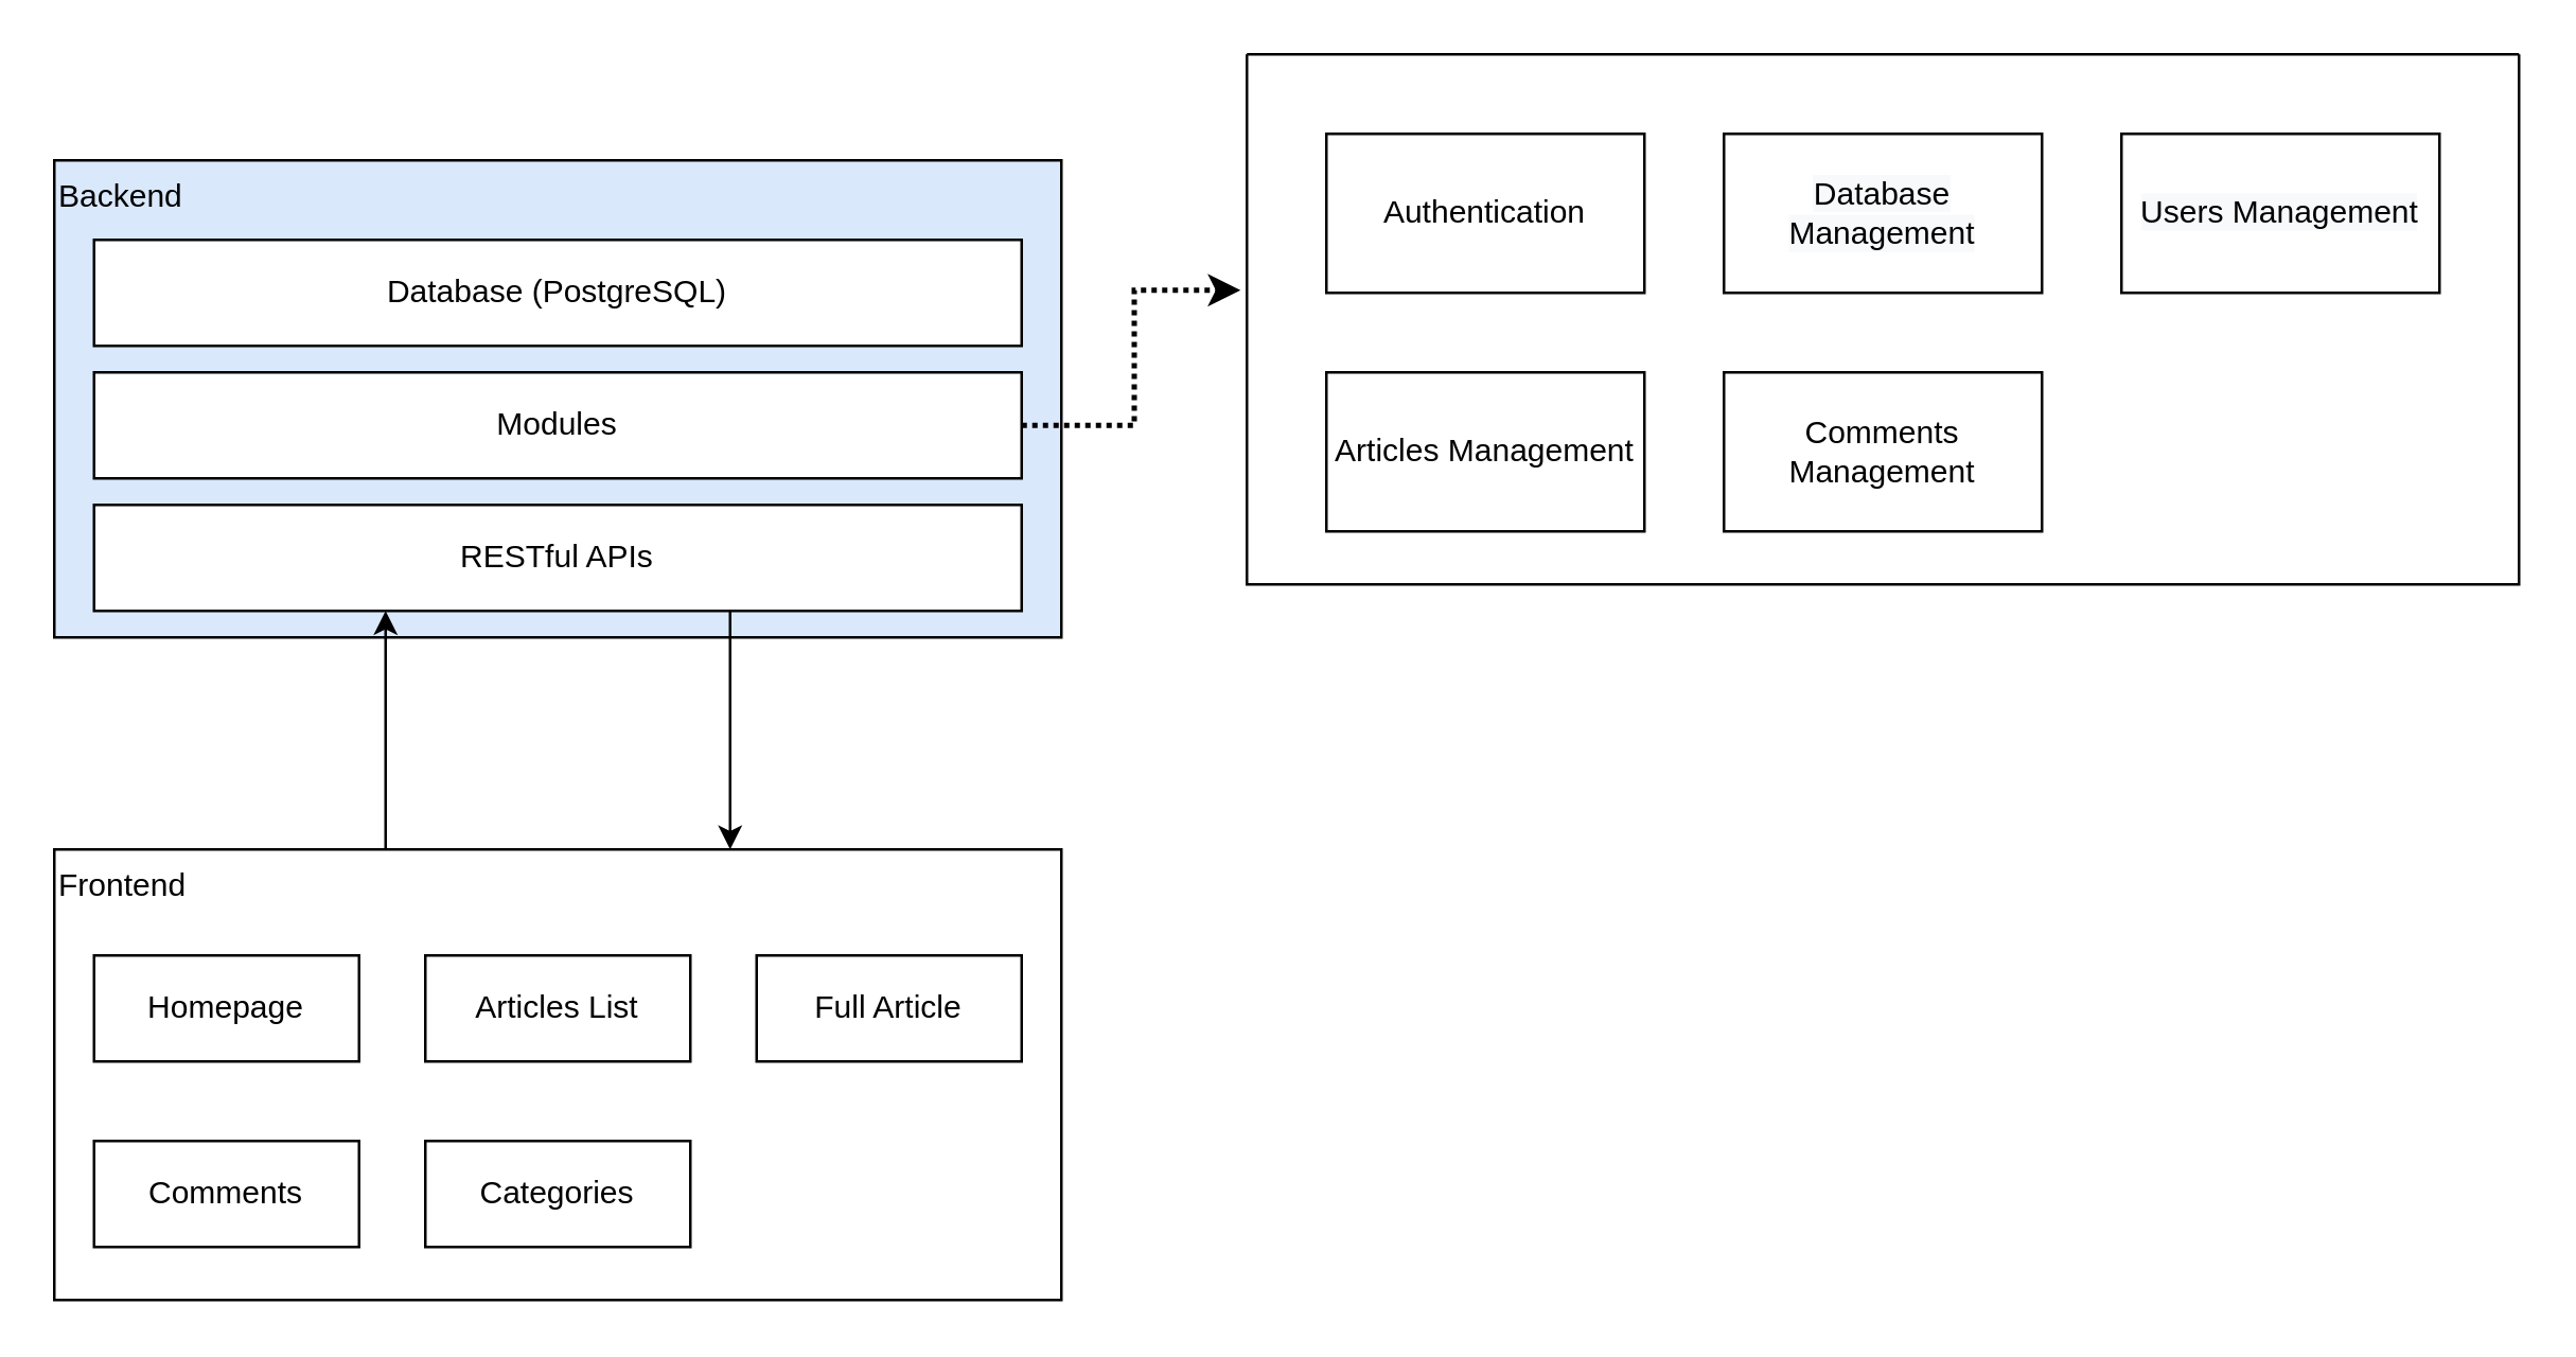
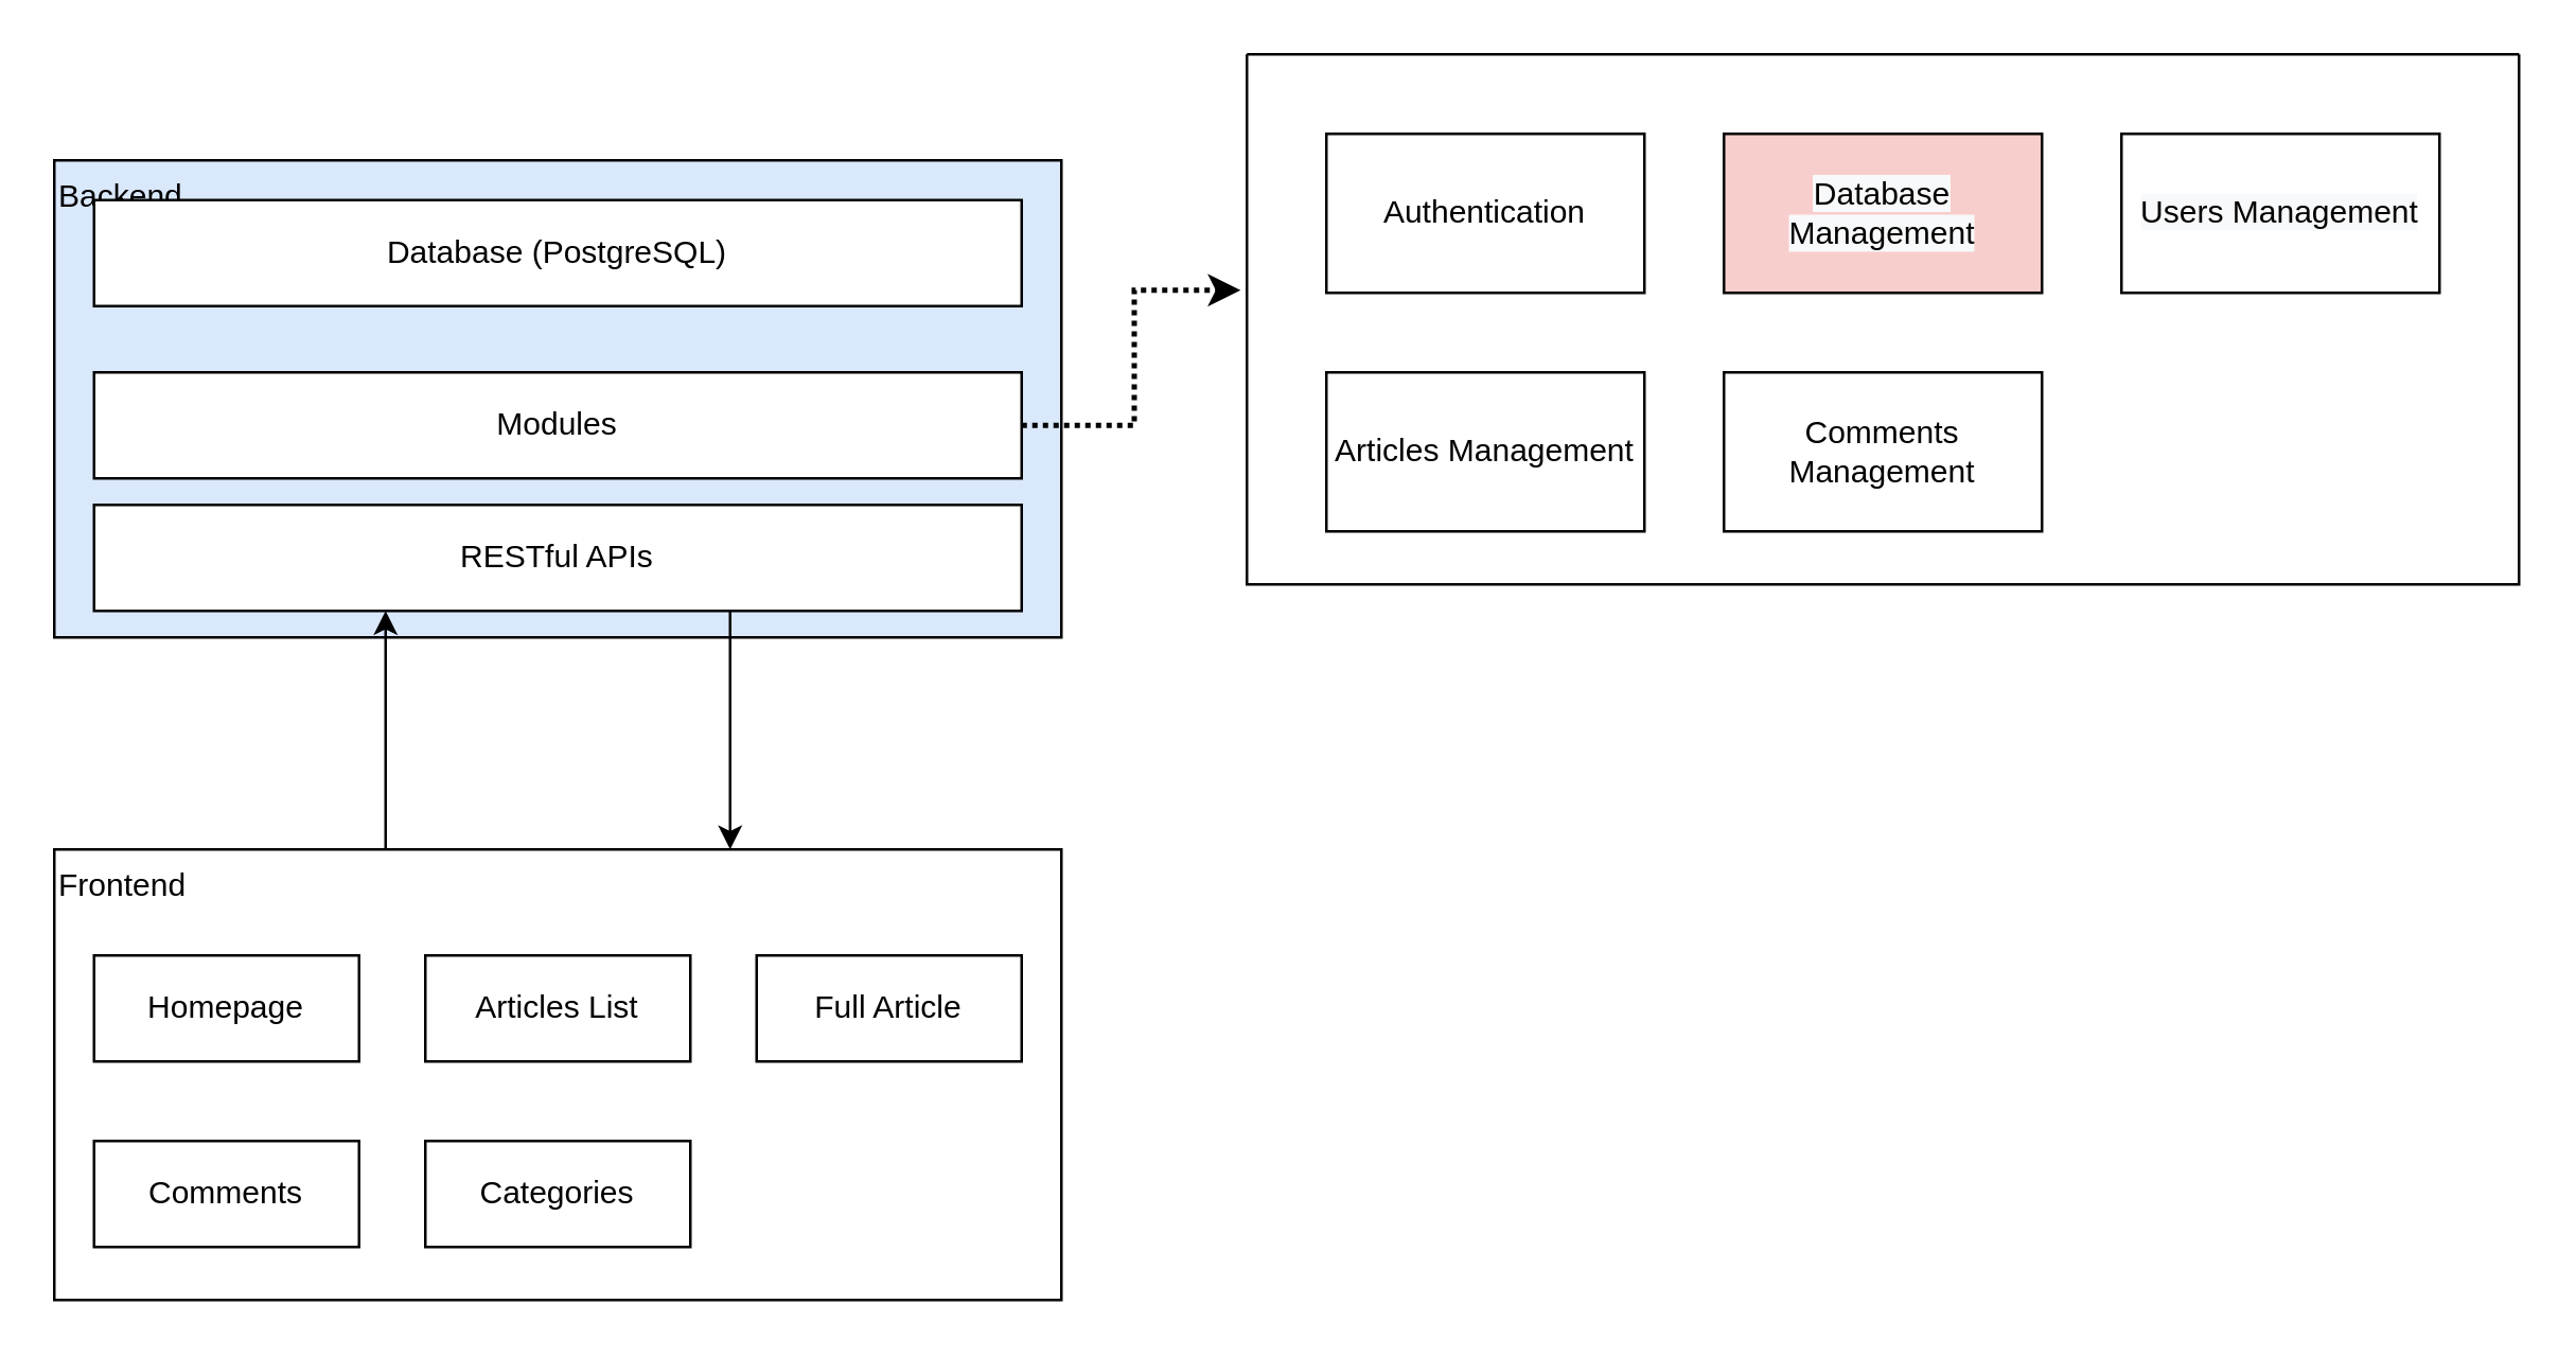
- <mxCell id="17" value="&lt;meta charset=&quot;utf-8&quot;&gt;&lt;span style=&quot;color: rgb(0, 0, 0); font-family: helvetica; font-size: 12px; font-style: normal; font-weight: 400; letter-spacing: normal; text-align: center; text-indent: 0px; text-transform: none; word-spacing: 0px; background-color: rgb(248, 249, 250); display: inline; float: none;&quot;&gt;Database Management&lt;/span&gt;" style="rounded=0;whiteSpace=wrap;html=1;align=center;verticalAlign=middle;" vertex="1" parent="15"><mxGeometry x="180" y="30" width="120" height="60" as="geometry" /></mxCell>
+ <mxCell id="17" value="&lt;meta charset=&quot;utf-8&quot;&gt;&lt;span style=&quot;color: rgb(0, 0, 0); font-family: helvetica; font-size: 12px; font-style: normal; font-weight: 400; letter-spacing: normal; text-align: center; text-indent: 0px; text-transform: none; word-spacing: 0px; background-color: rgb(248, 249, 250); display: inline; float: none;&quot;&gt;Database Management&lt;/span&gt;" style="rounded=0;whiteSpace=wrap;html=1;align=center;verticalAlign=middle;fillColor=#f8cecc;" vertex="1" parent="15"><mxGeometry x="180" y="30" width="120" height="60" as="geometry" /></mxCell>
- <mxCell id="7" value="Database (PostgreSQL)" style="rounded=0;whiteSpace=wrap;html=1;align=center;verticalAlign=middle;" vertex="1" parent="1"><mxGeometry x="35" y="90" width="350" height="40" as="geometry" /></mxCell>
+ <mxCell id="7" value="Database (PostgreSQL)" style="rounded=0;whiteSpace=wrap;html=1;align=center;verticalAlign=middle;" vertex="1" parent="1"><mxGeometry x="35" y="75" width="350" height="40" as="geometry" /></mxCell>
